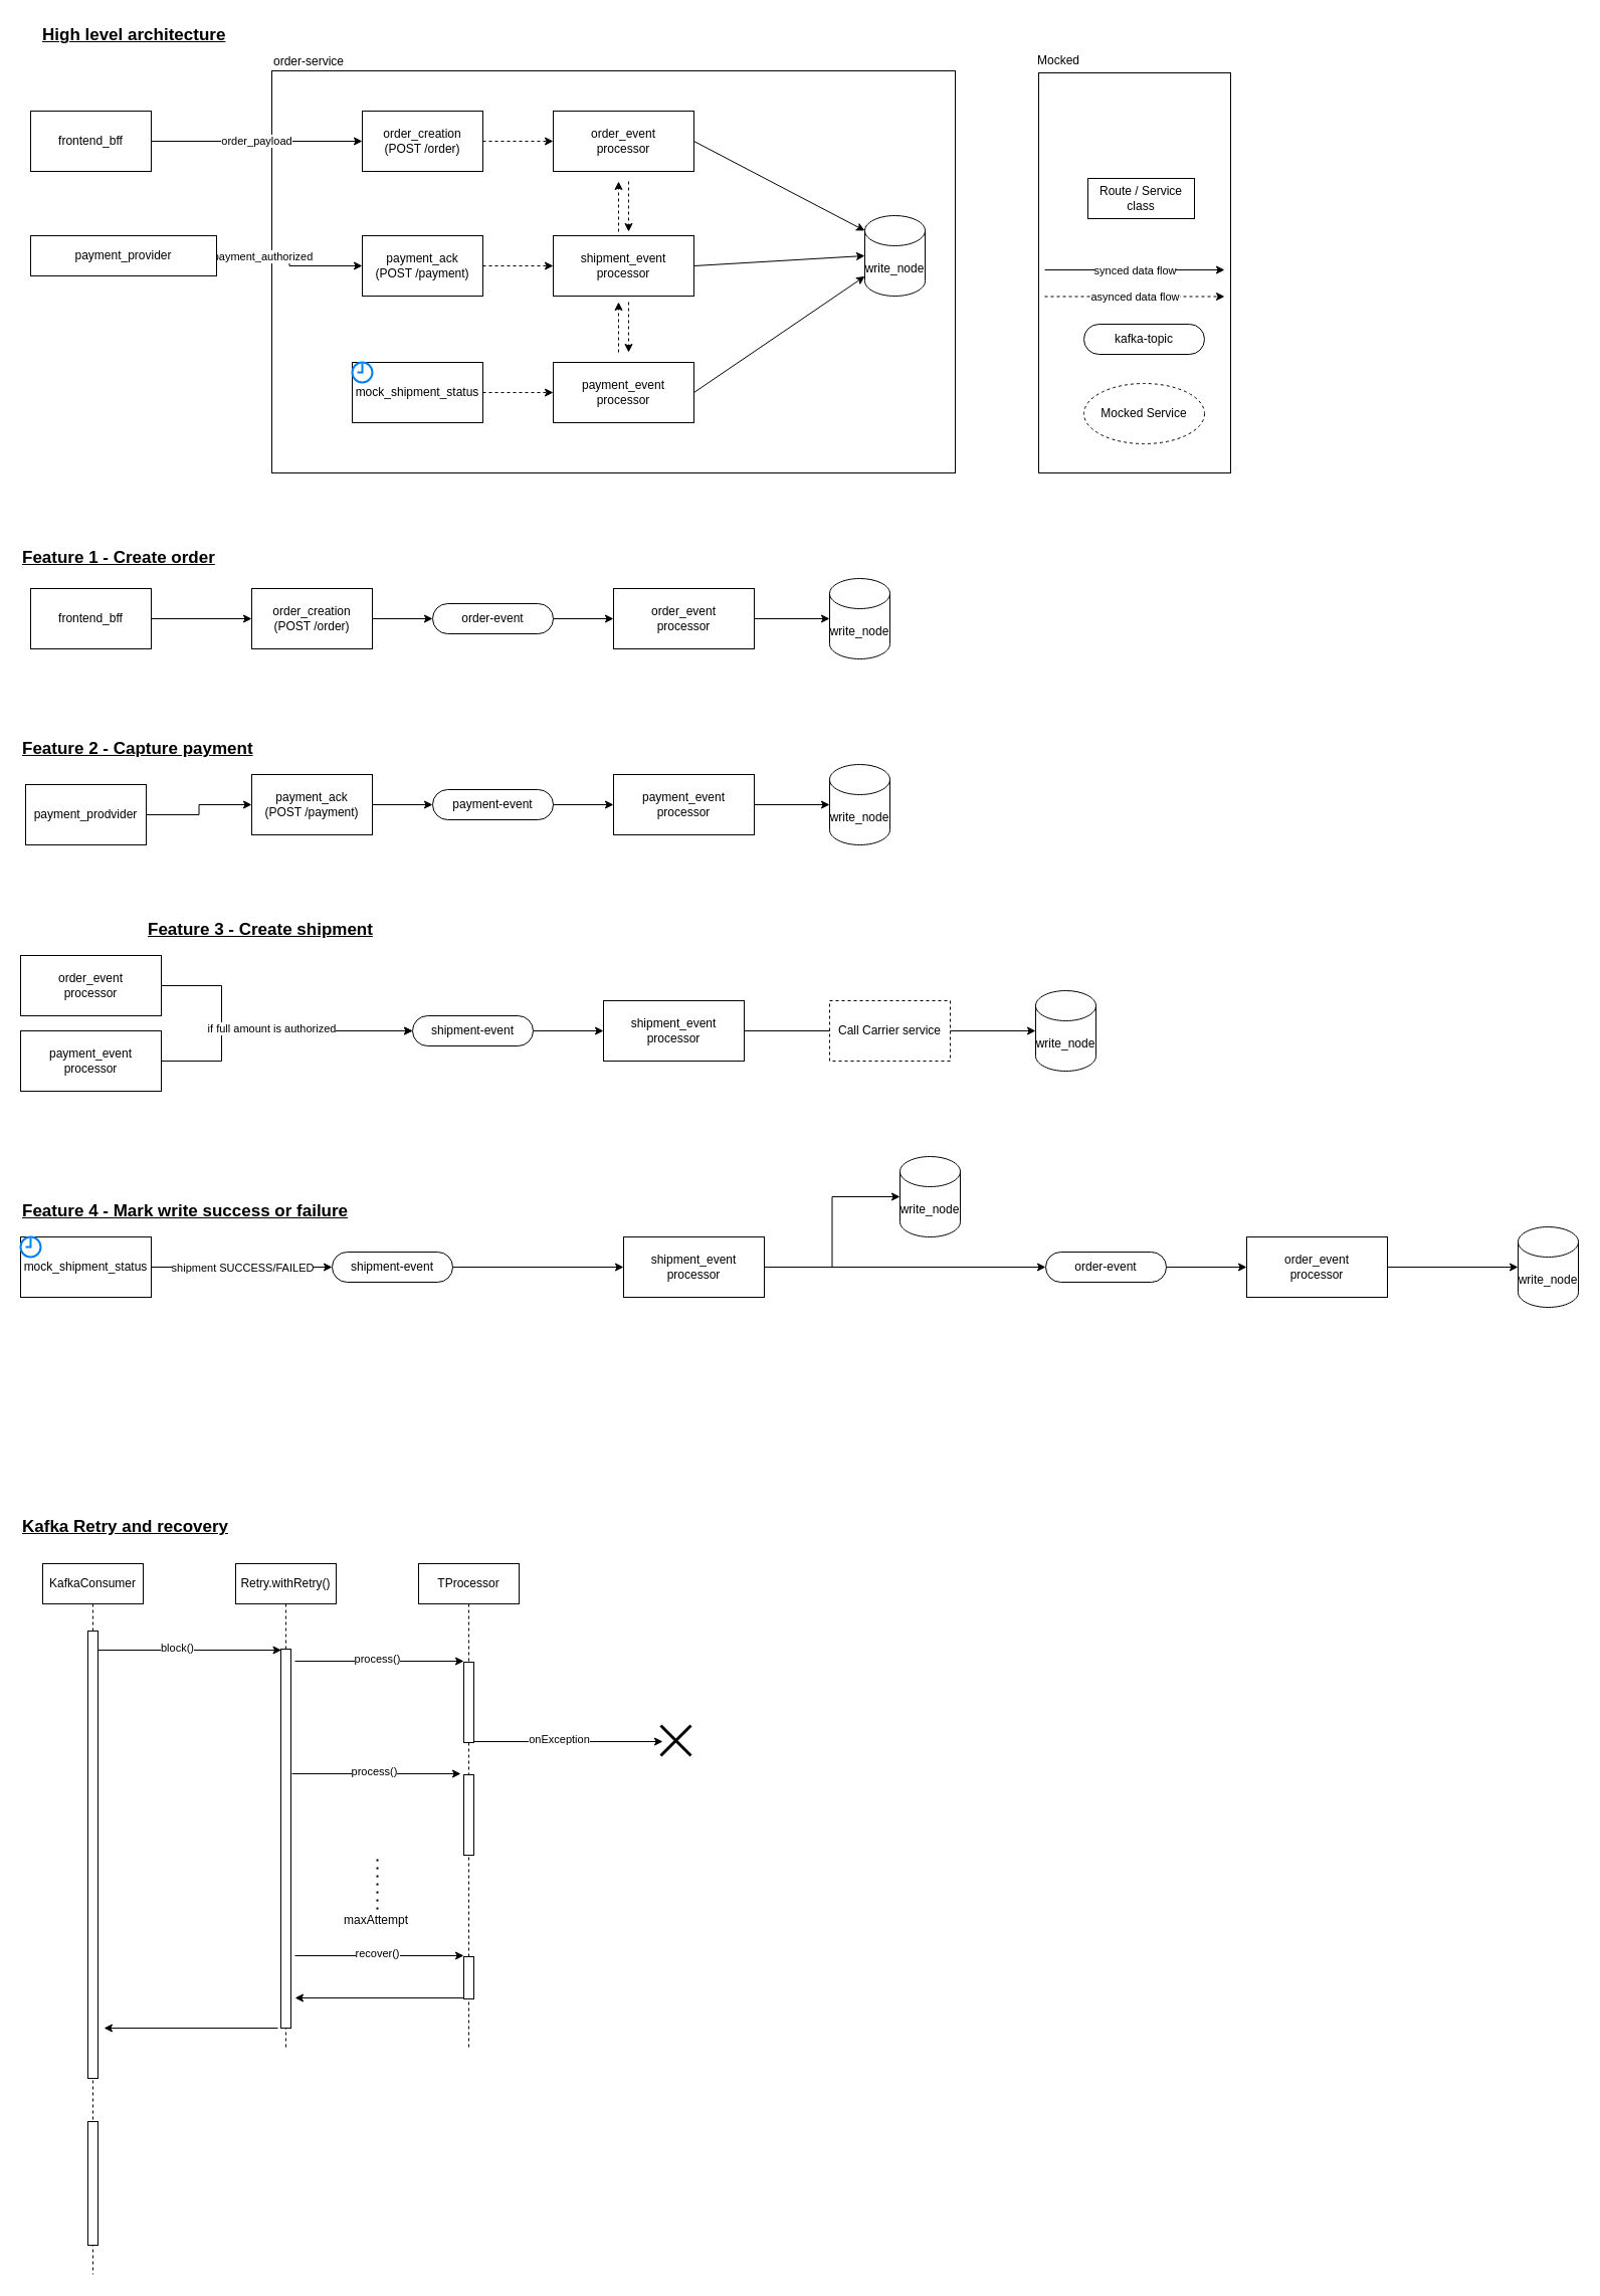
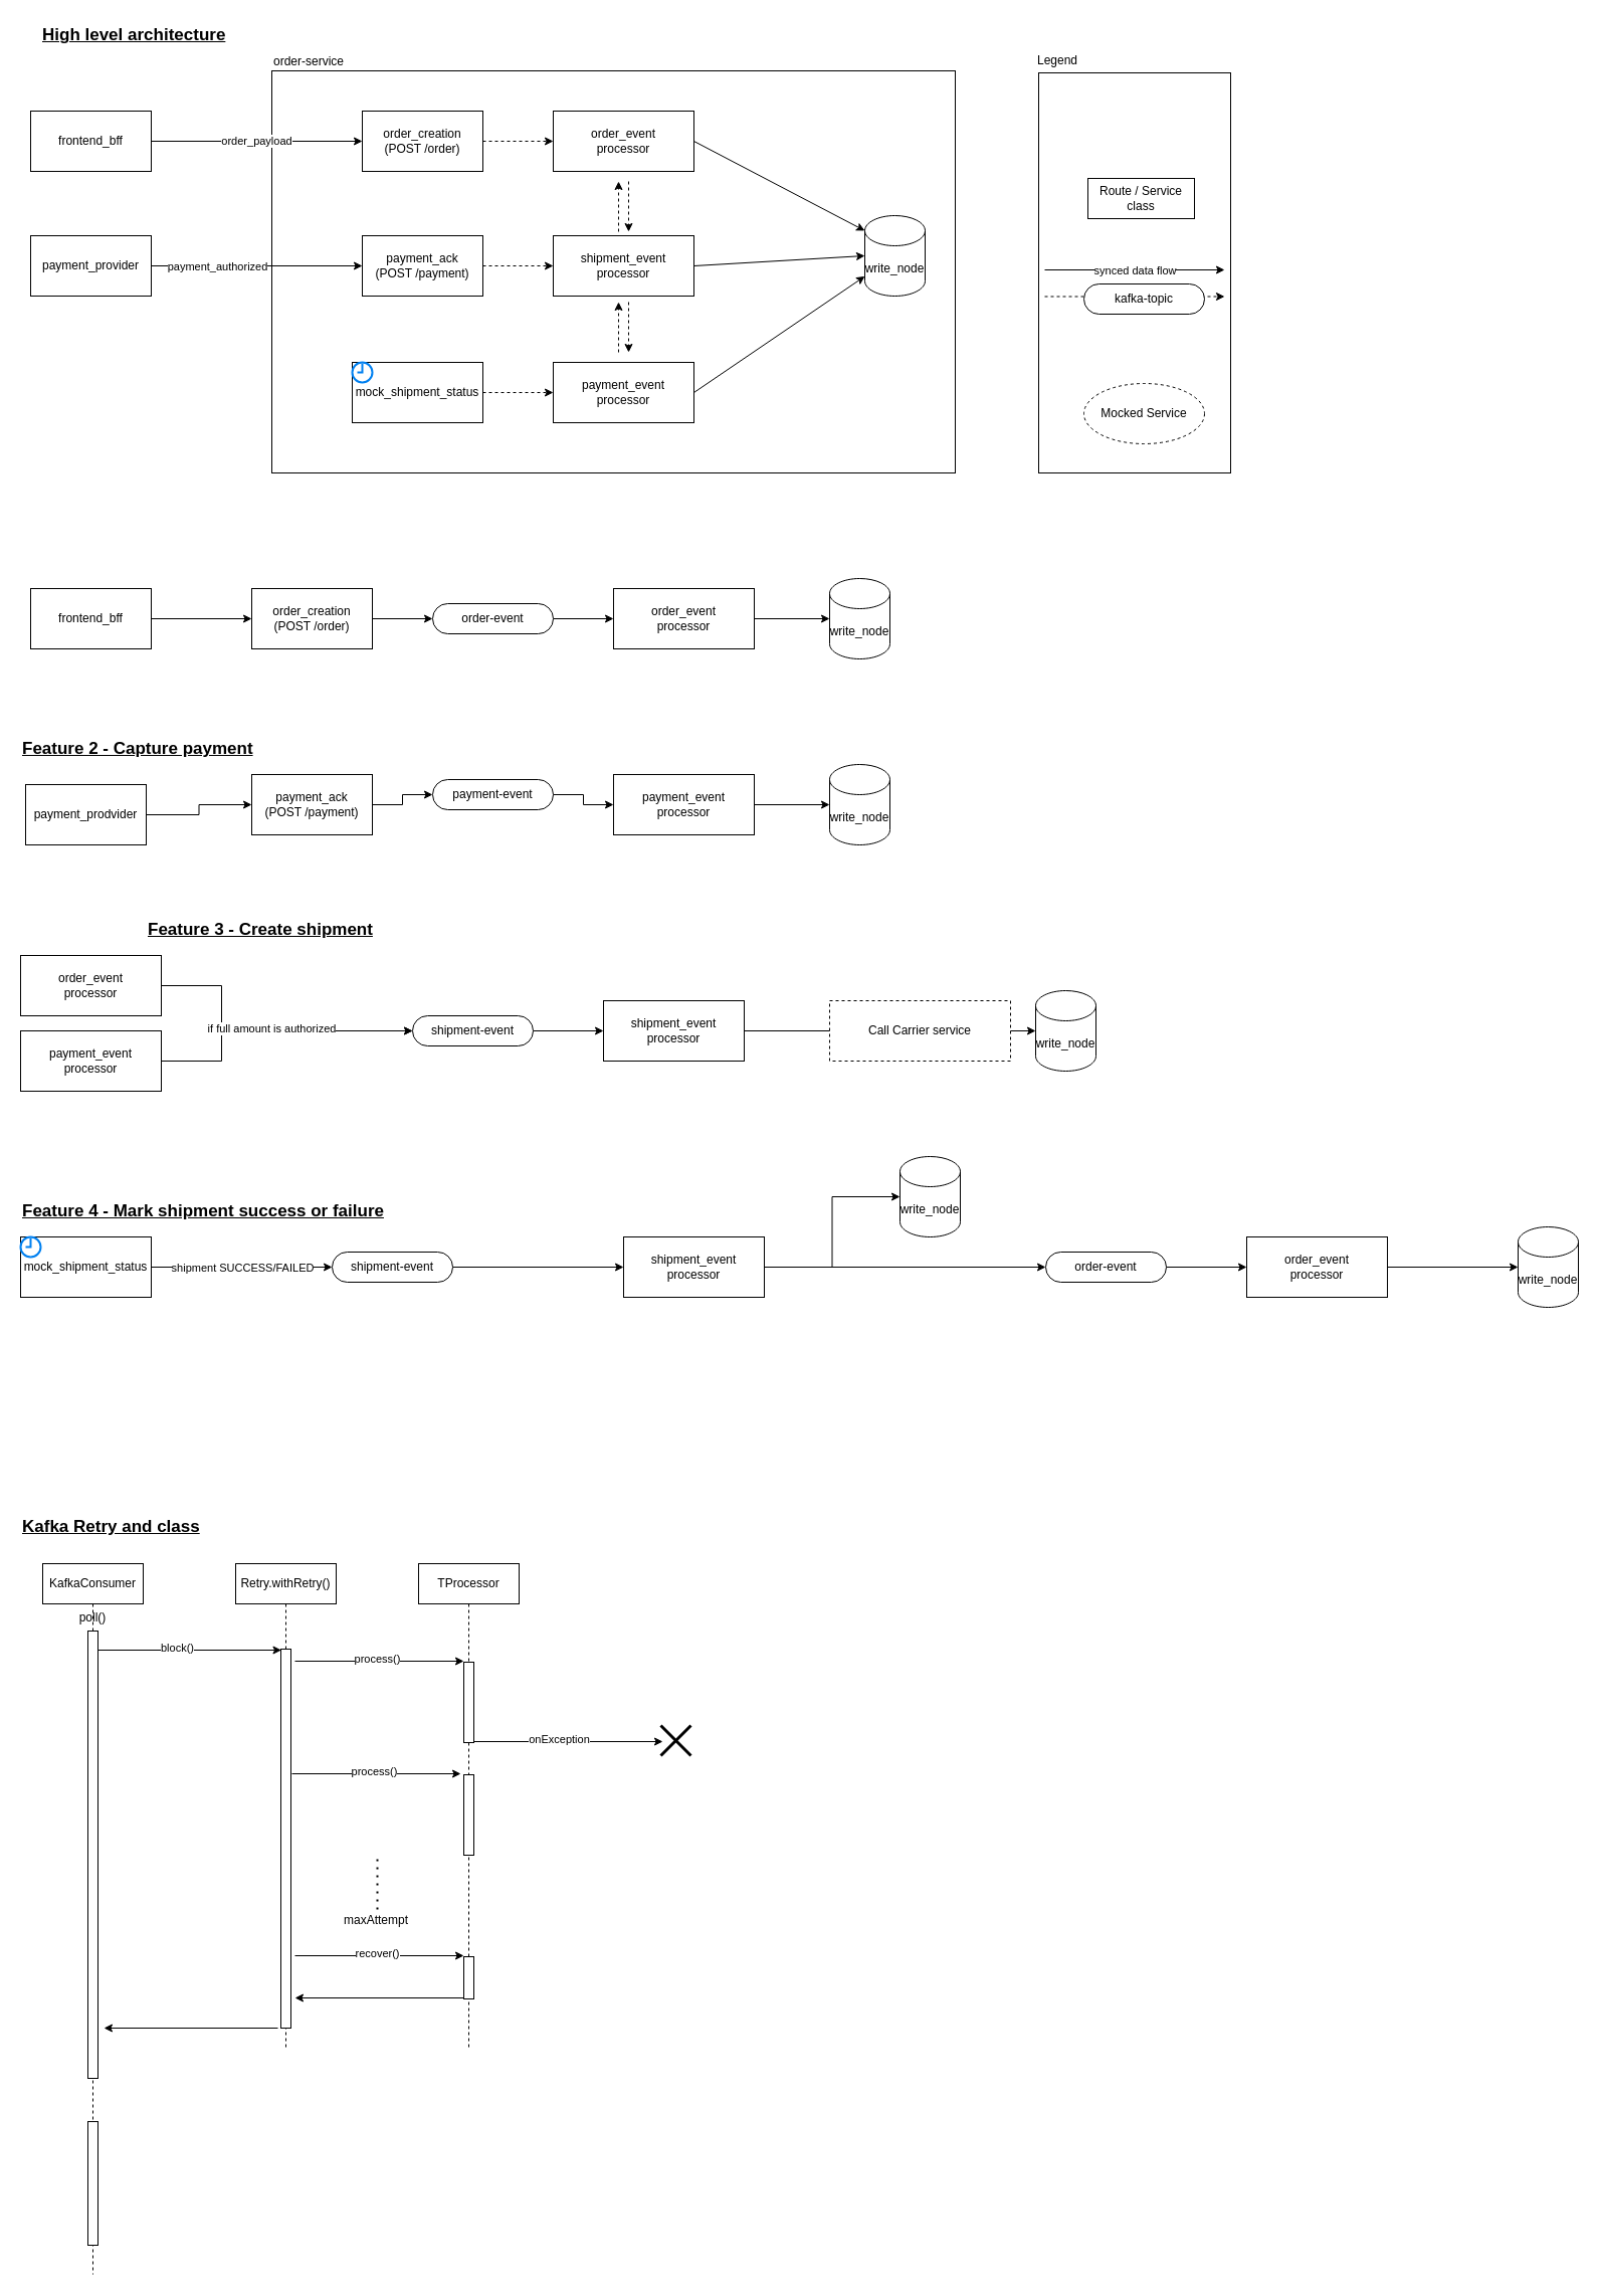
- <mxCell id="54" value="Mocked" style="text;html=1;strokeColor=none;fillColor=none;align=left;verticalAlign=middle;whiteSpace=wrap;rounded=0;" parent="1" vertex="1"><mxGeometry x="1030" y="50" width="40" height="20" as="geometry" /></mxCell>
+ <mxCell id="54" value="Legend" style="text;html=1;strokeColor=none;fillColor=none;align=left;verticalAlign=middle;whiteSpace=wrap;rounded=0;" parent="1" vertex="1"><mxGeometry x="1030" y="50" width="40" height="20" as="geometry" /></mxCell>
- <mxCell id="93" value="payment_provider" style="rounded=0;whiteSpace=wrap;html=1;" parent="1" vertex="1"><mxGeometry x="30" y="234" width="185" height="40" as="geometry" /></mxCell>
+ <mxCell id="93" value="payment_provider" style="rounded=0;whiteSpace=wrap;html=1;" parent="1" vertex="1"><mxGeometry x="30" y="234" width="120" height="60" as="geometry" /></mxCell>
- <mxCell id="60" value="kafka-topic" style="rounded=1;whiteSpace=wrap;html=1;arcSize=50;" parent="1" vertex="1"><mxGeometry x="1078" y="322" width="120" height="30" as="geometry" /></mxCell>
+ <mxCell id="60" value="kafka-topic" style="rounded=1;whiteSpace=wrap;html=1;arcSize=50;" parent="1" vertex="1"><mxGeometry x="1078" y="282" width="120" height="30" as="geometry" /></mxCell>
- <mxCell id="48" value="Feature 1 - Create order" style="text;html=1;strokeColor=none;fillColor=none;align=left;verticalAlign=middle;whiteSpace=wrap;rounded=0;dashed=1;fontSize=17;fontStyle=5" parent="1" vertex="1"><mxGeometry x="20" y="540" width="250" height="30" as="geometry" /></mxCell>
- <mxCell id="18" value="payment-event" style="rounded=1;whiteSpace=wrap;html=1;arcSize=50;" parent="1" vertex="1"><mxGeometry x="430" y="785" width="120" height="30" as="geometry" /></mxCell>
+ <mxCell id="18" value="payment-event" style="rounded=1;whiteSpace=wrap;html=1;arcSize=50;" parent="1" vertex="1"><mxGeometry x="430" y="775" width="120" height="30" as="geometry" /></mxCell>
- <mxCell id="32" value="Call Carrier service" style="rounded=0;whiteSpace=wrap;html=1;dashed=1;" parent="1" vertex="1"><mxGeometry x="825" y="995" width="120" height="60" as="geometry" /></mxCell>
+ <mxCell id="32" value="Call Carrier service" style="rounded=0;whiteSpace=wrap;html=1;dashed=1;" parent="1" vertex="1"><mxGeometry x="825" y="995" width="180" height="60" as="geometry" /></mxCell>
- <mxCell id="51" value="Feature 4 - Mark write success or failure" style="text;html=1;strokeColor=none;fillColor=none;align=left;verticalAlign=middle;whiteSpace=wrap;rounded=0;dashed=1;fontSize=17;fontStyle=5" parent="1" vertex="1"><mxGeometry x="20" y="1190" width="473" height="30" as="geometry" /></mxCell>
+ <mxCell id="51" value="Feature 4 - Mark shipment success or failure" style="text;html=1;strokeColor=none;fillColor=none;align=left;verticalAlign=middle;whiteSpace=wrap;rounded=0;dashed=1;fontSize=17;fontStyle=5" parent="1" vertex="1"><mxGeometry x="20" y="1190" width="473" height="30" as="geometry" /></mxCell>
- <mxCell id="84" value="Kafka Retry and recovery" style="text;html=1;strokeColor=none;fillColor=none;align=left;verticalAlign=middle;whiteSpace=wrap;rounded=0;dashed=1;fontSize=17;fontStyle=5" parent="1" vertex="1"><mxGeometry x="20" y="1504" width="280" height="30" as="geometry" /></mxCell>
+ <mxCell id="84" value="Kafka Retry and class" style="text;html=1;strokeColor=none;fillColor=none;align=left;verticalAlign=middle;whiteSpace=wrap;rounded=0;dashed=1;fontSize=17;fontStyle=5" parent="1" vertex="1"><mxGeometry x="20" y="1504" width="280" height="30" as="geometry" /></mxCell>
+ <mxCell id="63" value="poll()" style="text;html=1;strokeColor=none;fillColor=none;align=center;verticalAlign=middle;whiteSpace=wrap;rounded=0;" parent="61" vertex="1"><mxGeometry x="30" y="44" width="40" height="20" as="geometry" /></mxCell>
